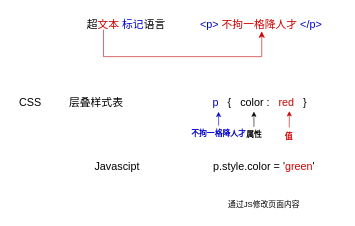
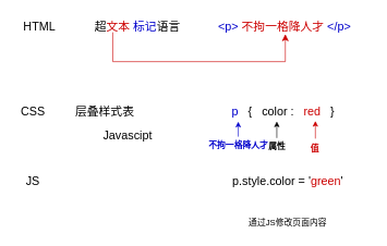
+ <mxCell id="2" value="HTML" style="text;html=1;strokeColor=none;fillColor=none;align=center;verticalAlign=middle;whiteSpace=wrap;rounded=0;strokeWidth=4;fontSize=18;fontColor=#000000;" vertex="1" parent="1"><mxGeometry x="30" y="25" width="60" height="30" as="geometry" /></mxCell>
+ <mxCell id="4" value="JS" style="text;html=1;strokeColor=none;fillColor=none;align=center;verticalAlign=middle;whiteSpace=wrap;rounded=0;strokeWidth=4;fontSize=18;fontColor=#000000;" vertex="1" parent="1"><mxGeometry x="20" y="263" width="60" height="30" as="geometry" /></mxCell>
- <mxCell id="7" value="Javascipt" style="text;html=1;strokeColor=none;fillColor=none;align=center;verticalAlign=middle;whiteSpace=wrap;rounded=0;strokeWidth=4;fontSize=18;fontColor=#000000;" vertex="1" parent="1"><mxGeometry x="130" y="263" width="130" height="30" as="geometry" /></mxCell>
+ <mxCell id="7" value="Javascipt" style="text;html=1;strokeColor=none;fillColor=none;align=center;verticalAlign=middle;whiteSpace=wrap;rounded=0;strokeWidth=4;fontSize=18;fontColor=#000000;" vertex="1" parent="1"><mxGeometry x="130" y="193" width="130" height="30" as="geometry" /></mxCell>
